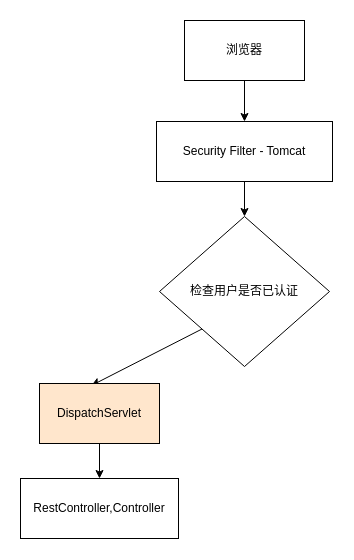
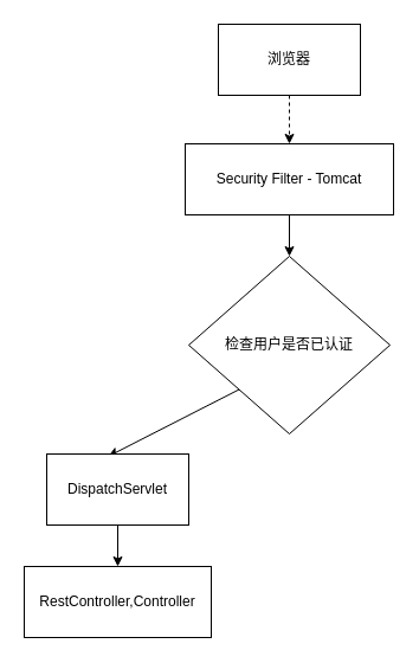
- <mxCell id="2" style="edgeStyle=orthogonalEdgeStyle;rounded=0;orthogonalLoop=1;jettySize=auto;html=1;exitX=0.5;exitY=1;exitDx=0;exitDy=0;entryX=0.5;entryY=0;entryDx=0;entryDy=0;" parent="1" source="3" target="5" edge="1"><mxGeometry relative="1" as="geometry" /></mxCell>
+ <mxCell id="2" style="edgeStyle=orthogonalEdgeStyle;rounded=0;orthogonalLoop=1;jettySize=auto;html=1;exitX=0.5;exitY=1;exitDx=0;exitDy=0;entryX=0.5;entryY=0;entryDx=0;entryDy=0;dashed=1;" parent="1" source="3" target="5" edge="1"><mxGeometry relative="1" as="geometry" /></mxCell>
- <mxCell id="9" value="DispatchServlet" style="rounded=0;whiteSpace=wrap;html=1;fillColor=#ffe6cc;" parent="1" vertex="1"><mxGeometry x="39" y="383" width="120" height="60" as="geometry" /></mxCell>
+ <mxCell id="9" value="DispatchServlet" style="rounded=0;whiteSpace=wrap;html=1;" parent="1" vertex="1"><mxGeometry x="39" y="383" width="120" height="60" as="geometry" /></mxCell>
